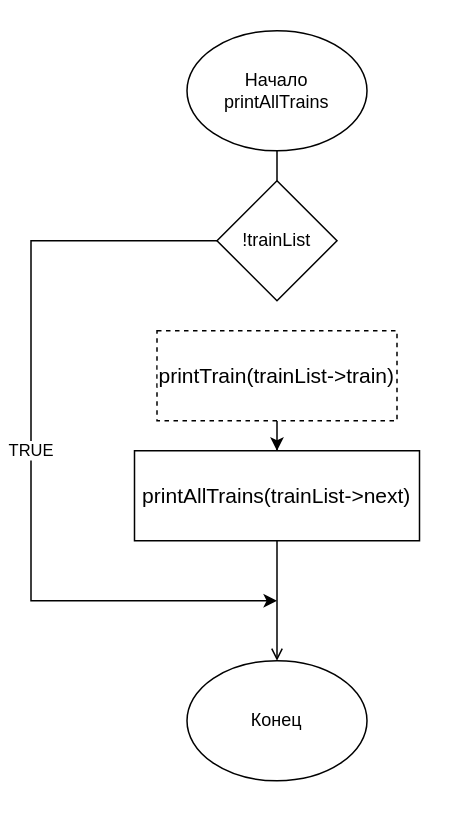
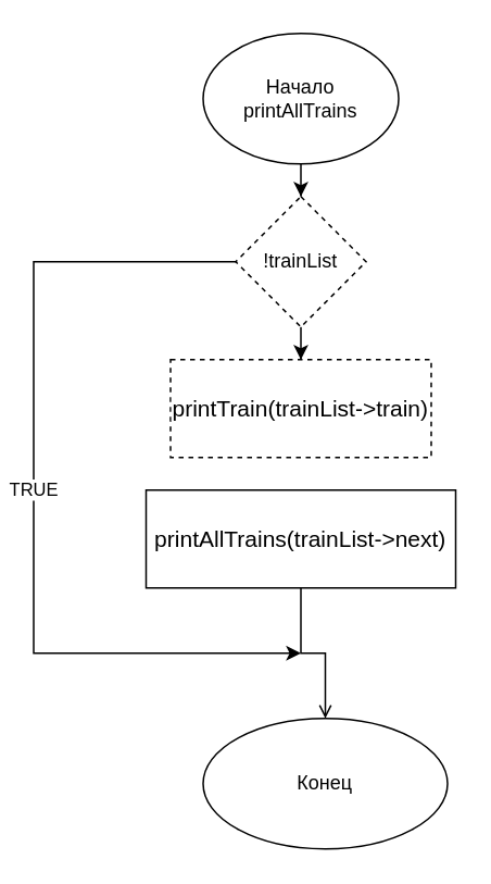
- <mxCell id="2" style="edgeStyle=orthogonalEdgeStyle;rounded=0;orthogonalLoop=1;jettySize=auto;html=1;endArrow=none;" edge="1" parent="1" source="3" target="6"><mxGeometry relative="1" as="geometry" /></mxCell>
+ <mxCell id="2" style="edgeStyle=orthogonalEdgeStyle;rounded=0;orthogonalLoop=1;jettySize=auto;html=1;" edge="1" parent="1" source="3" target="6"><mxGeometry relative="1" as="geometry" /></mxCell>
- <mxCell id="6" value="!trainList" style="rhombus;whiteSpace=wrap;html=1;" vertex="1" parent="1"><mxGeometry x="144" y="120" width="80" height="80" as="geometry" /></mxCell>
+ <mxCell id="6" value="!trainList" style="rhombus;whiteSpace=wrap;html=1;dashed=1;" vertex="1" parent="1"><mxGeometry x="144" y="120" width="80" height="80" as="geometry" /></mxCell>
+ <mxCell id="4" style="edgeStyle=orthogonalEdgeStyle;rounded=0;orthogonalLoop=1;jettySize=auto;html=1;" edge="1" parent="1" source="6" target="8"><mxGeometry relative="1" as="geometry" /></mxCell>
- <mxCell id="7" style="edgeStyle=orthogonalEdgeStyle;rounded=0;orthogonalLoop=1;jettySize=auto;html=1;entryX=0.5;entryY=0;entryDx=0;entryDy=0;" edge="1" parent="1" source="8" target="10"><mxGeometry relative="1" as="geometry" /></mxCell>
- <mxCell id="11" value="Конец" style="ellipse;whiteSpace=wrap;html=1;" vertex="1" parent="1"><mxGeometry x="124" y="440" width="120" height="80" as="geometry" /></mxCell>
+ <mxCell id="11" value="Конец" style="ellipse;whiteSpace=wrap;html=1;" vertex="1" parent="1"><mxGeometry x="124" y="440" width="150" height="80" as="geometry" /></mxCell>
